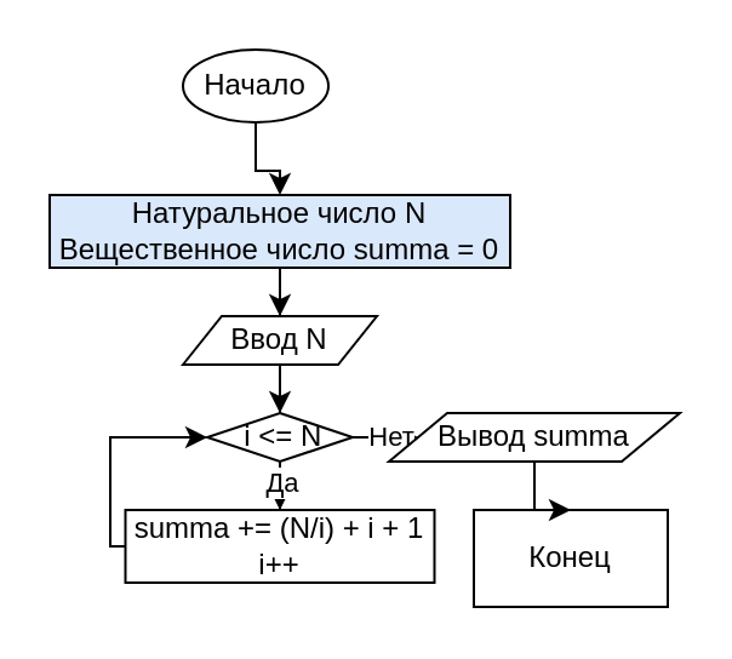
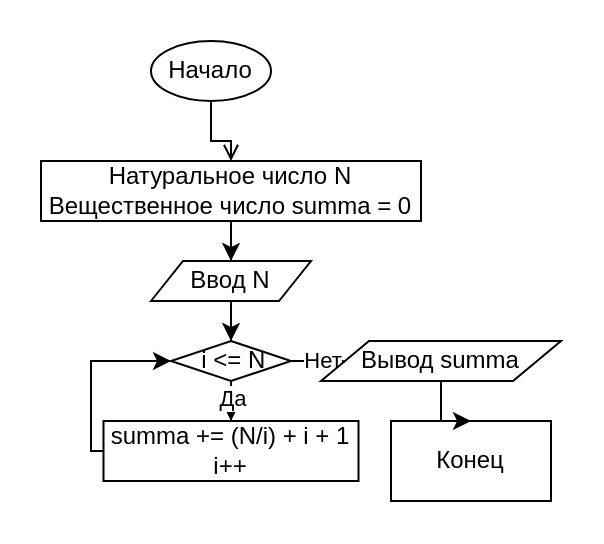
- <mxCell id="2" style="edgeStyle=orthogonalEdgeStyle;rounded=0;orthogonalLoop=1;jettySize=auto;html=1;entryX=0.5;entryY=0;entryDx=0;entryDy=0;" edge="1" parent="1" source="3" target="5"><mxGeometry relative="1" as="geometry" /></mxCell>
+ <mxCell id="2" style="edgeStyle=orthogonalEdgeStyle;rounded=0;orthogonalLoop=1;jettySize=auto;html=1;entryX=0.5;entryY=0;entryDx=0;entryDy=0;endArrow=open;" edge="1" parent="1" source="3" target="5"><mxGeometry relative="1" as="geometry" /></mxCell>
- <mxCell id="5" value="Натуральное число N&lt;br&gt;Вещественное число summa = 0" style="rounded=0;whiteSpace=wrap;html=1;fillColor=#dae8fc;" vertex="1" parent="1"><mxGeometry x="20" y="80" width="190" height="30" as="geometry" /></mxCell>
+ <mxCell id="5" value="Натуральное число N&lt;br&gt;Вещественное число summa = 0" style="rounded=0;whiteSpace=wrap;html=1;" vertex="1" parent="1"><mxGeometry x="20" y="80" width="190" height="30" as="geometry" /></mxCell>
